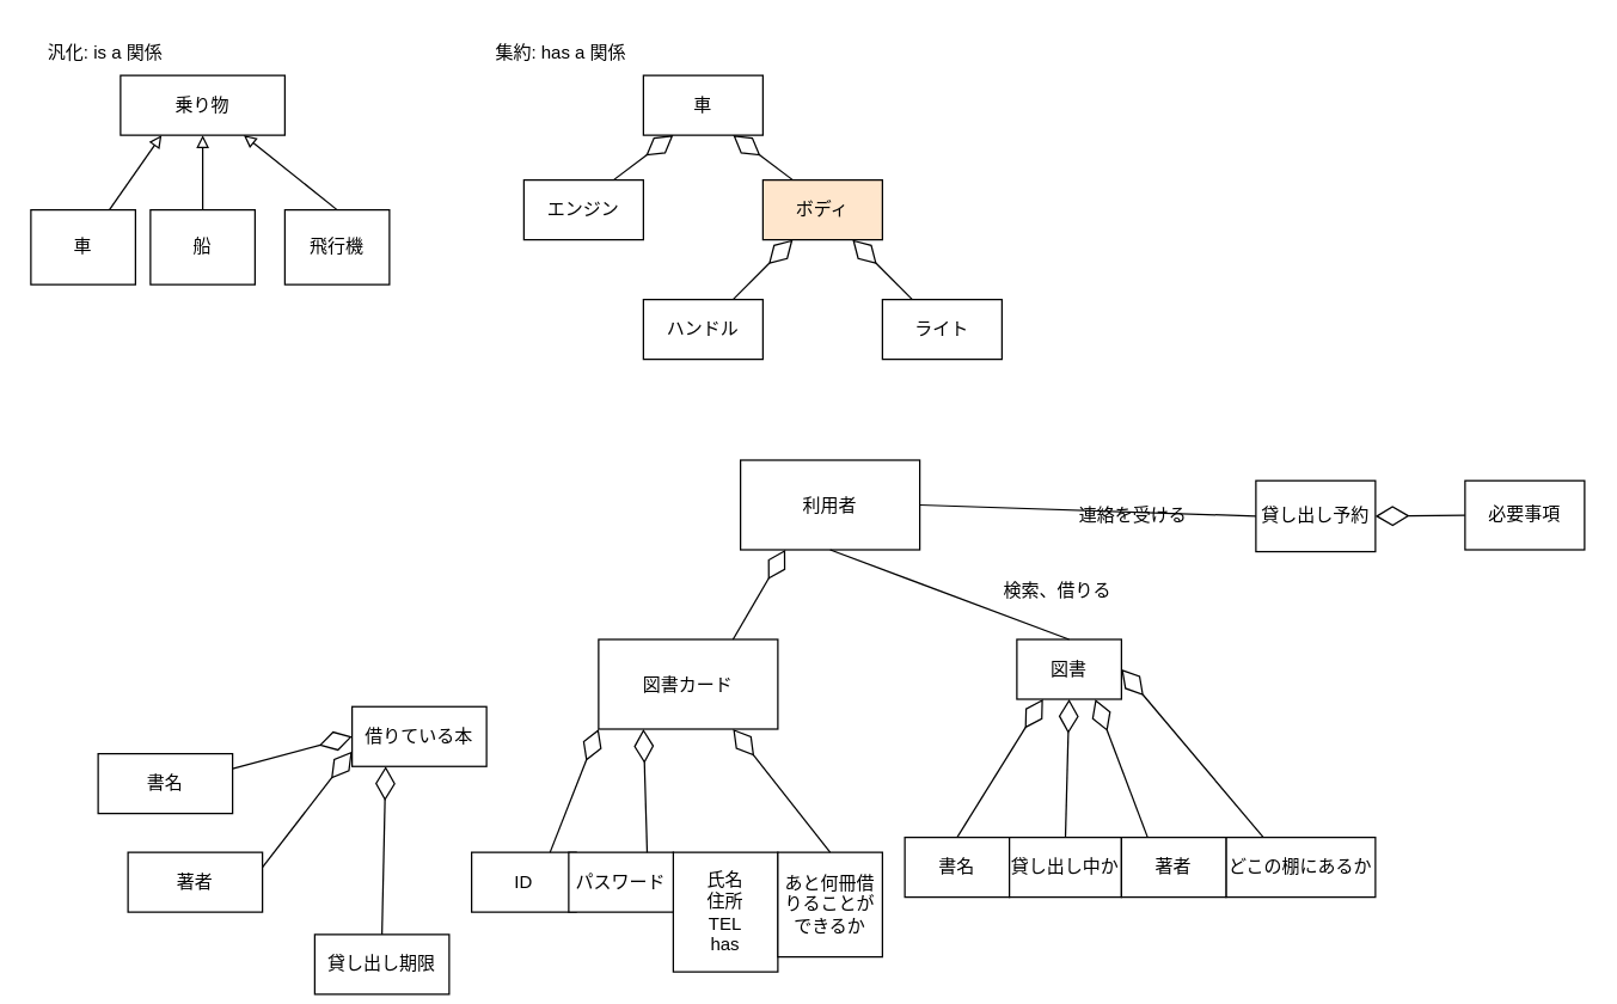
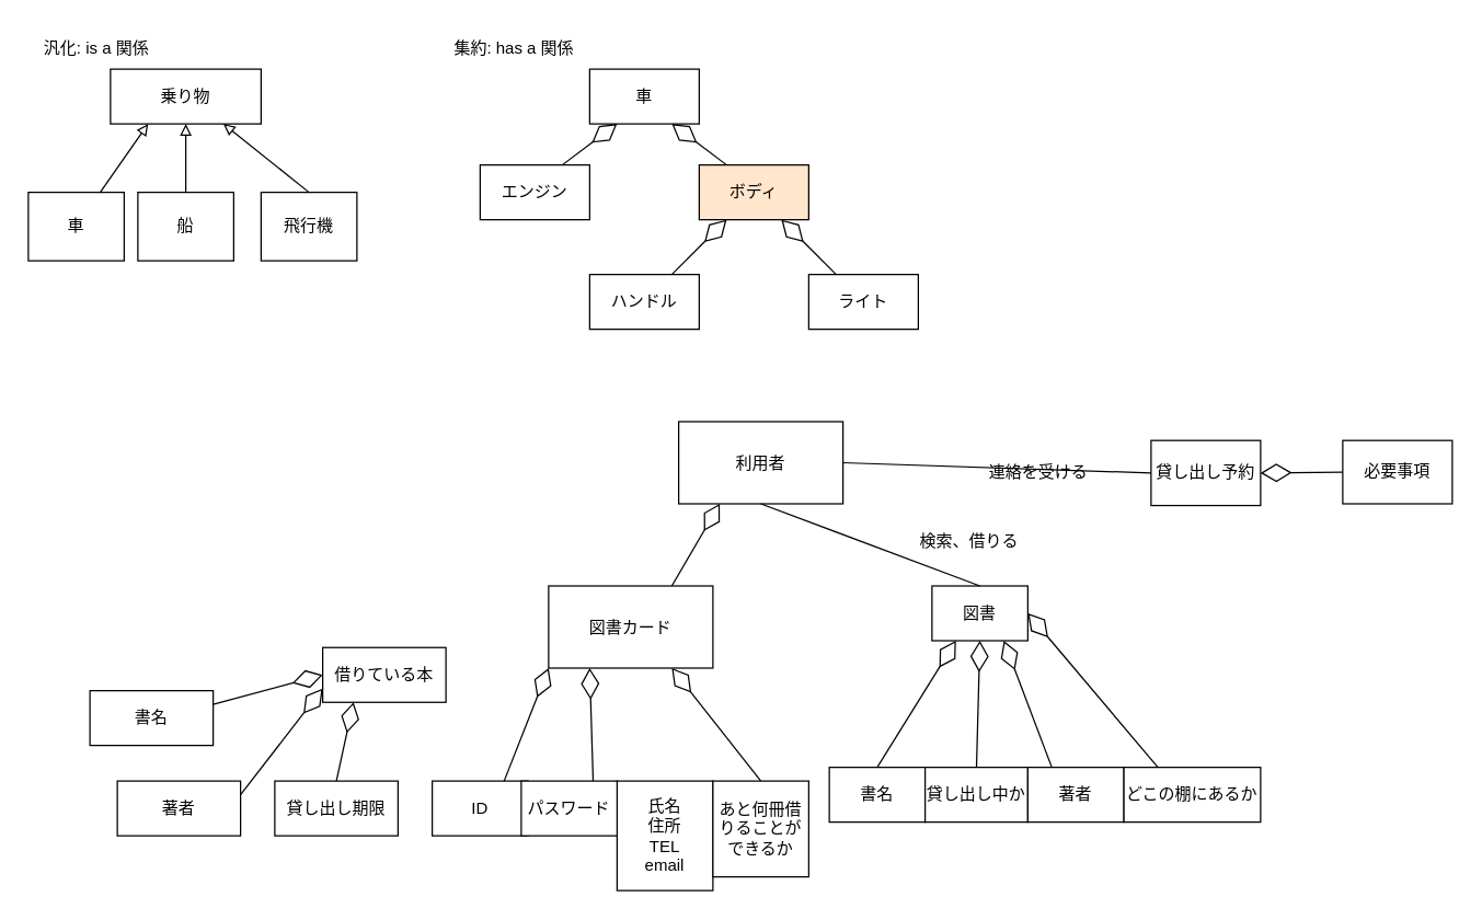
- <mxCell id="26" value="氏名&lt;div&gt;住所&lt;/div&gt;&lt;div&gt;TEL&lt;/div&gt;&lt;div&gt;has&lt;/div&gt;" style="rounded=0;whiteSpace=wrap;html=1;" parent="1" vertex="1"><mxGeometry x="450" y="570" width="70" height="80" as="geometry" /></mxCell>
+ <mxCell id="26" value="氏名&lt;div&gt;住所&lt;/div&gt;&lt;div&gt;TEL&lt;/div&gt;&lt;div&gt;email&lt;/div&gt;" style="rounded=0;whiteSpace=wrap;html=1;" parent="1" vertex="1"><mxGeometry x="450" y="570" width="70" height="80" as="geometry" /></mxCell>
- <mxCell id="42" value="貸し出し期限" style="rounded=0;whiteSpace=wrap;html=1;" parent="1" vertex="1"><mxGeometry x="210" y="625" width="90" height="40" as="geometry" /></mxCell>
+ <mxCell id="42" value="貸し出し期限" style="rounded=0;whiteSpace=wrap;html=1;" parent="1" vertex="1"><mxGeometry x="200" y="570" width="90" height="40" as="geometry" /></mxCell>
